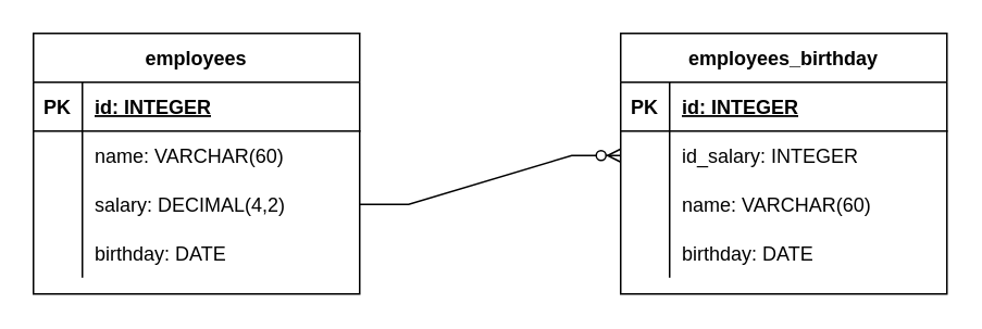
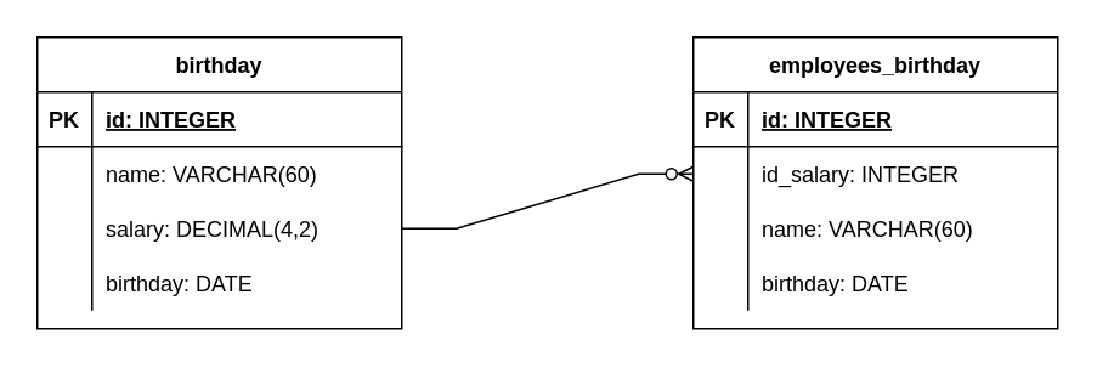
- <mxCell id="2" value="employees" style="shape=table;startSize=30;container=1;collapsible=1;childLayout=tableLayout;fixedRows=1;rowLines=0;fontStyle=1;align=center;resizeLast=1;" vertex="1" parent="1"><mxGeometry x="20" y="20" width="200" height="160" as="geometry" /></mxCell>
+ <mxCell id="2" value="birthday" style="shape=table;startSize=30;container=1;collapsible=1;childLayout=tableLayout;fixedRows=1;rowLines=0;fontStyle=1;align=center;resizeLast=1;" vertex="1" parent="1"><mxGeometry x="20" y="20" width="200" height="160" as="geometry" /></mxCell>
